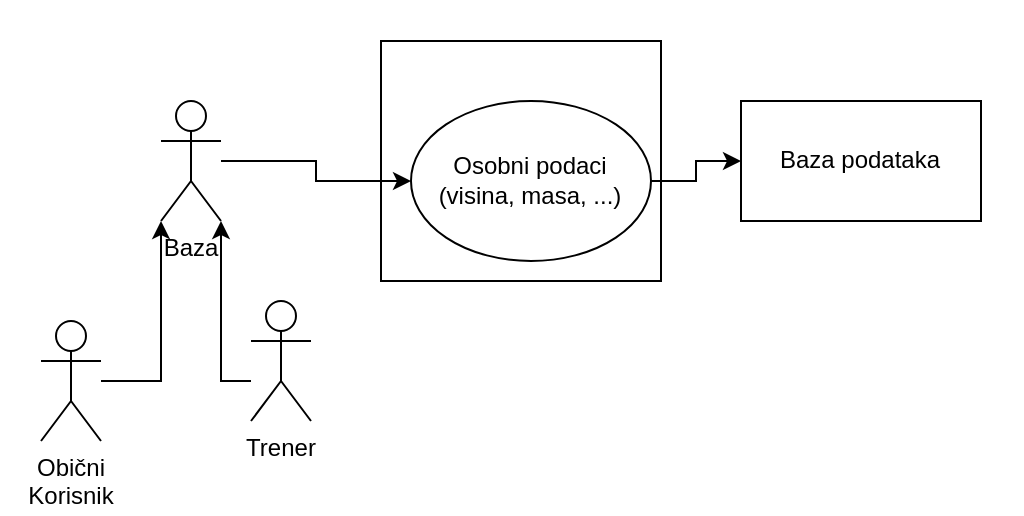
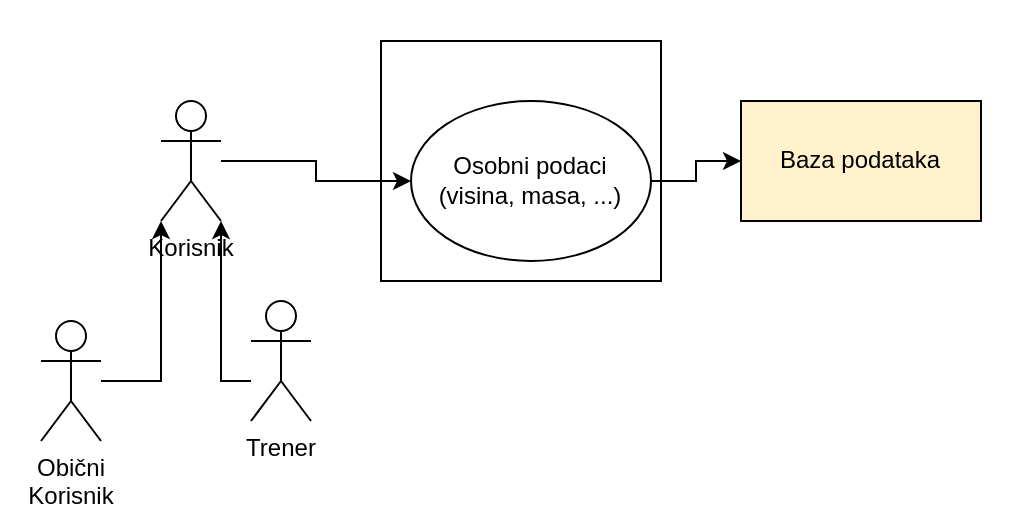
- <mxCell id="11" value="Baza podataka" style="rounded=0;whiteSpace=wrap;html=1;" vertex="1" parent="1"><mxGeometry x="370" y="50" width="120" height="60" as="geometry" /></mxCell>
+ <mxCell id="11" value="Baza podataka" style="rounded=0;whiteSpace=wrap;html=1;fillColor=#fff2cc;" vertex="1" parent="1"><mxGeometry x="370" y="50" width="120" height="60" as="geometry" /></mxCell>
- <mxCell id="4" value="Baza" style="shape=umlActor;verticalLabelPosition=bottom;verticalAlign=top;html=1;outlineConnect=0;" vertex="1" parent="1"><mxGeometry x="80" y="50" width="30" height="60" as="geometry" /></mxCell>
+ <mxCell id="4" value="Korisnik" style="shape=umlActor;verticalLabelPosition=bottom;verticalAlign=top;html=1;outlineConnect=0;" vertex="1" parent="1"><mxGeometry x="80" y="50" width="30" height="60" as="geometry" /></mxCell>
